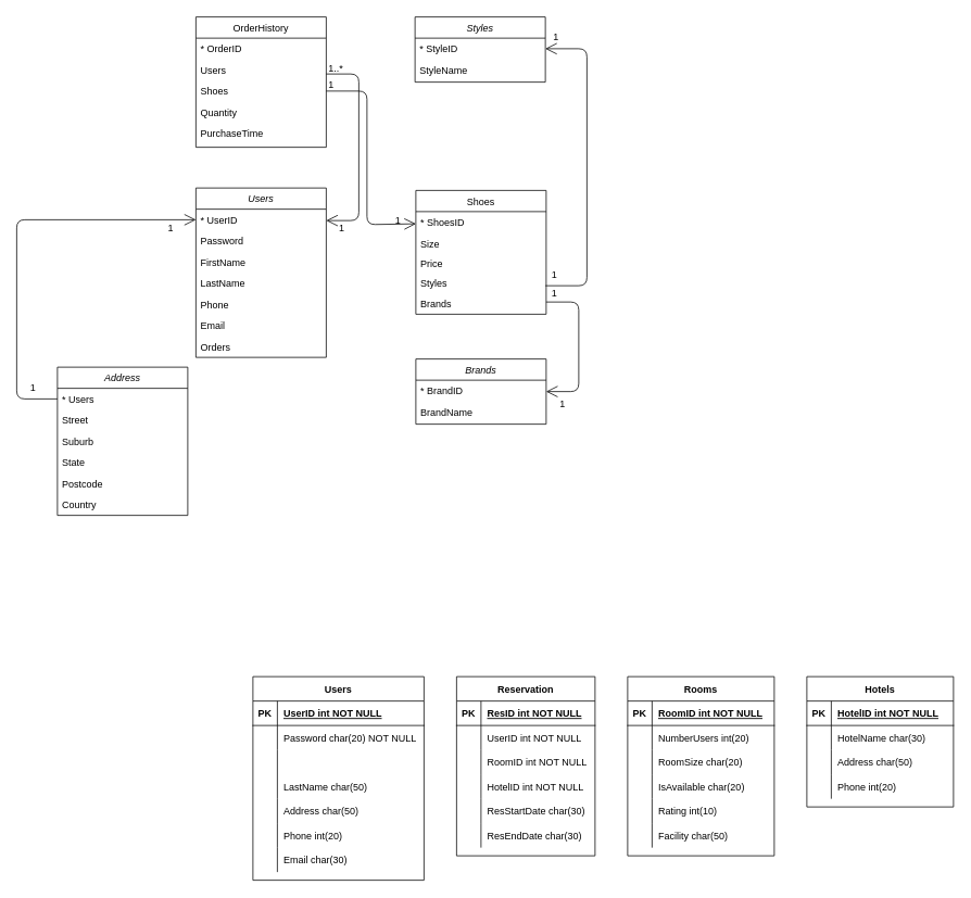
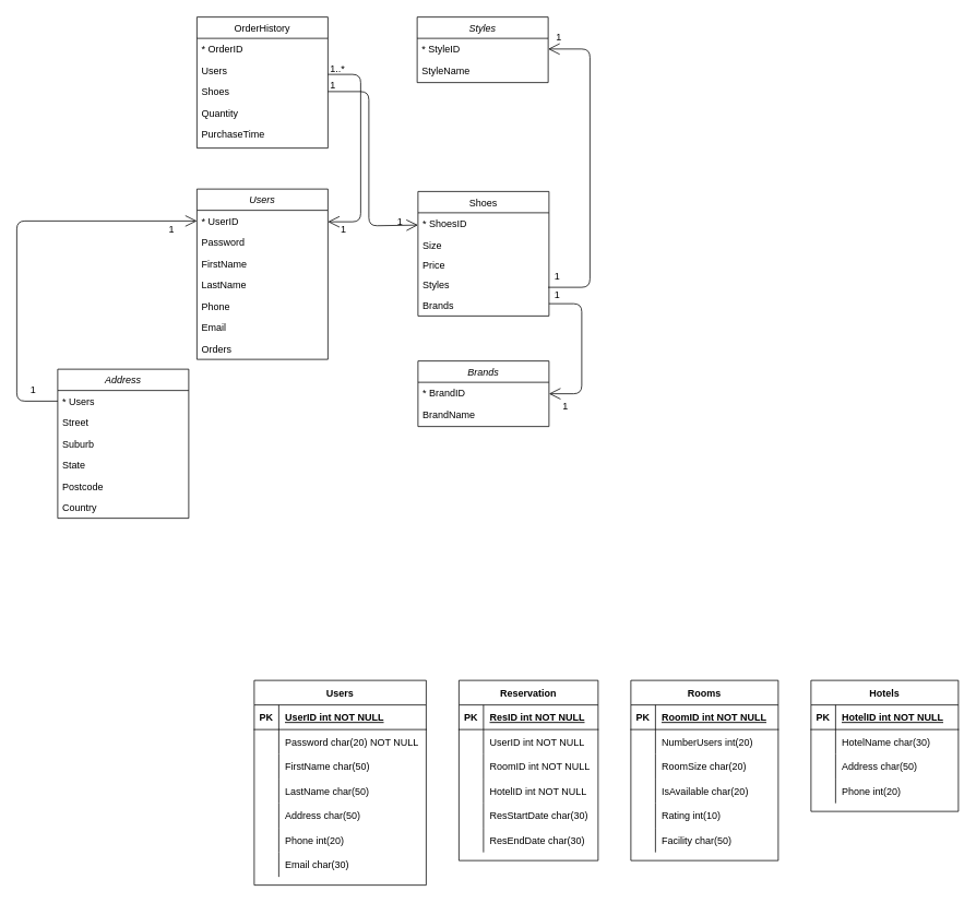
+ <mxCell id="26" value="FirstName char(50)" style="shape=partialRectangle;overflow=hidden;connectable=0;fillColor=none;top=0;left=0;bottom=0;right=0;align=left;spacingLeft=6;" parent="24" vertex="1"><mxGeometry x="30" width="180" height="30" as="geometry" /></mxCell>
